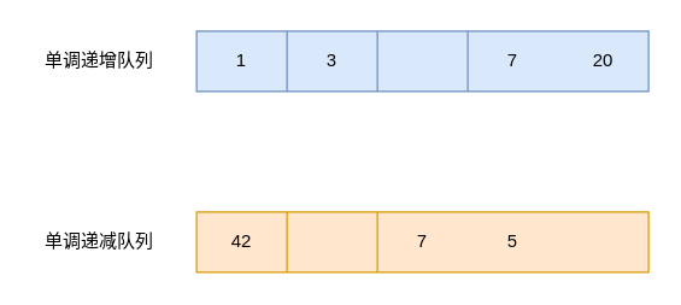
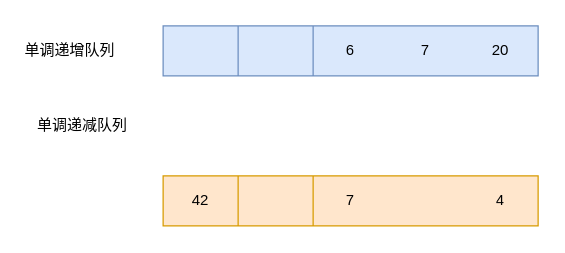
- <mxCell id="8" value="单调递增队列" style="text;html=1;align=center;verticalAlign=middle;resizable=0;points=[];autosize=1;strokeColor=none;" vertex="1" parent="1"><mxGeometry x="20" y="30" width="90" height="20" as="geometry" /></mxCell>
+ <mxCell id="8" value="单调递增队列" style="text;html=1;align=center;verticalAlign=middle;resizable=0;points=[];autosize=1;strokeColor=none;" vertex="1" parent="1"><mxGeometry x="10" y="30" width="90" height="20" as="geometry" /></mxCell>
- <mxCell id="12" value="1" style="shape=partialRectangle;html=1;whiteSpace=wrap;connectable=0;fillColor=none;top=0;left=0;bottom=0;right=0;overflow=hidden;pointerEvents=1;" vertex="1" parent="11"><mxGeometry width="60" height="40" as="geometry" /></mxCell>
- <mxCell id="13" value="3" style="shape=partialRectangle;html=1;whiteSpace=wrap;connectable=0;fillColor=none;top=0;left=0;bottom=0;right=0;overflow=hidden;pointerEvents=1;" vertex="1" parent="11"><mxGeometry x="60" width="60" height="40" as="geometry" /></mxCell>
+ <mxCell id="14" value="6" style="shape=partialRectangle;html=1;whiteSpace=wrap;connectable=0;fillColor=none;top=0;left=0;bottom=0;right=0;overflow=hidden;pointerEvents=1;" vertex="1" parent="11"><mxGeometry x="120" width="60" height="40" as="geometry" /></mxCell>
- <mxCell id="9" value="单调递减队列" style="text;html=1;align=center;verticalAlign=middle;resizable=0;points=[];autosize=1;strokeColor=none;" vertex="1" parent="1"><mxGeometry x="20" y="150" width="90" height="20" as="geometry" /></mxCell>
+ <mxCell id="9" value="单调递减队列" style="text;html=1;align=center;verticalAlign=middle;resizable=0;points=[];autosize=1;strokeColor=none;" vertex="1" parent="1"><mxGeometry x="20" y="90" width="90" height="20" as="geometry" /></mxCell>
- <mxCell id="6" value="5" style="shape=partialRectangle;html=1;whiteSpace=wrap;connectable=0;fillColor=none;top=0;left=0;bottom=0;right=0;overflow=hidden;pointerEvents=1;" vertex="1" parent="3"><mxGeometry x="180" width="60" height="40" as="geometry" /></mxCell>
+ <mxCell id="7" value="4" style="shape=partialRectangle;html=1;whiteSpace=wrap;connectable=0;fillColor=none;top=0;left=0;bottom=0;right=0;overflow=hidden;pointerEvents=1;" vertex="1" parent="3"><mxGeometry x="240" width="60" height="40" as="geometry" /></mxCell>
